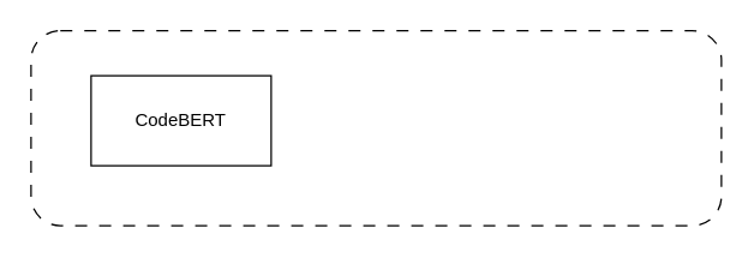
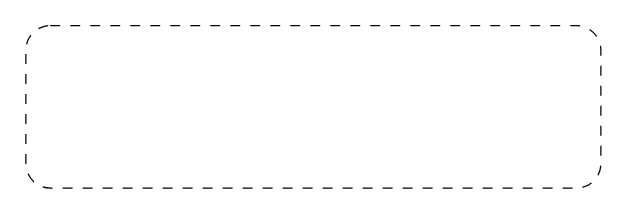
- <mxCell id="3" value="CodeBERT" style="rounded=0;whiteSpace=wrap;html=1;" vertex="1" parent="1"><mxGeometry x="60" y="50" width="120" height="60" as="geometry" /></mxCell>
